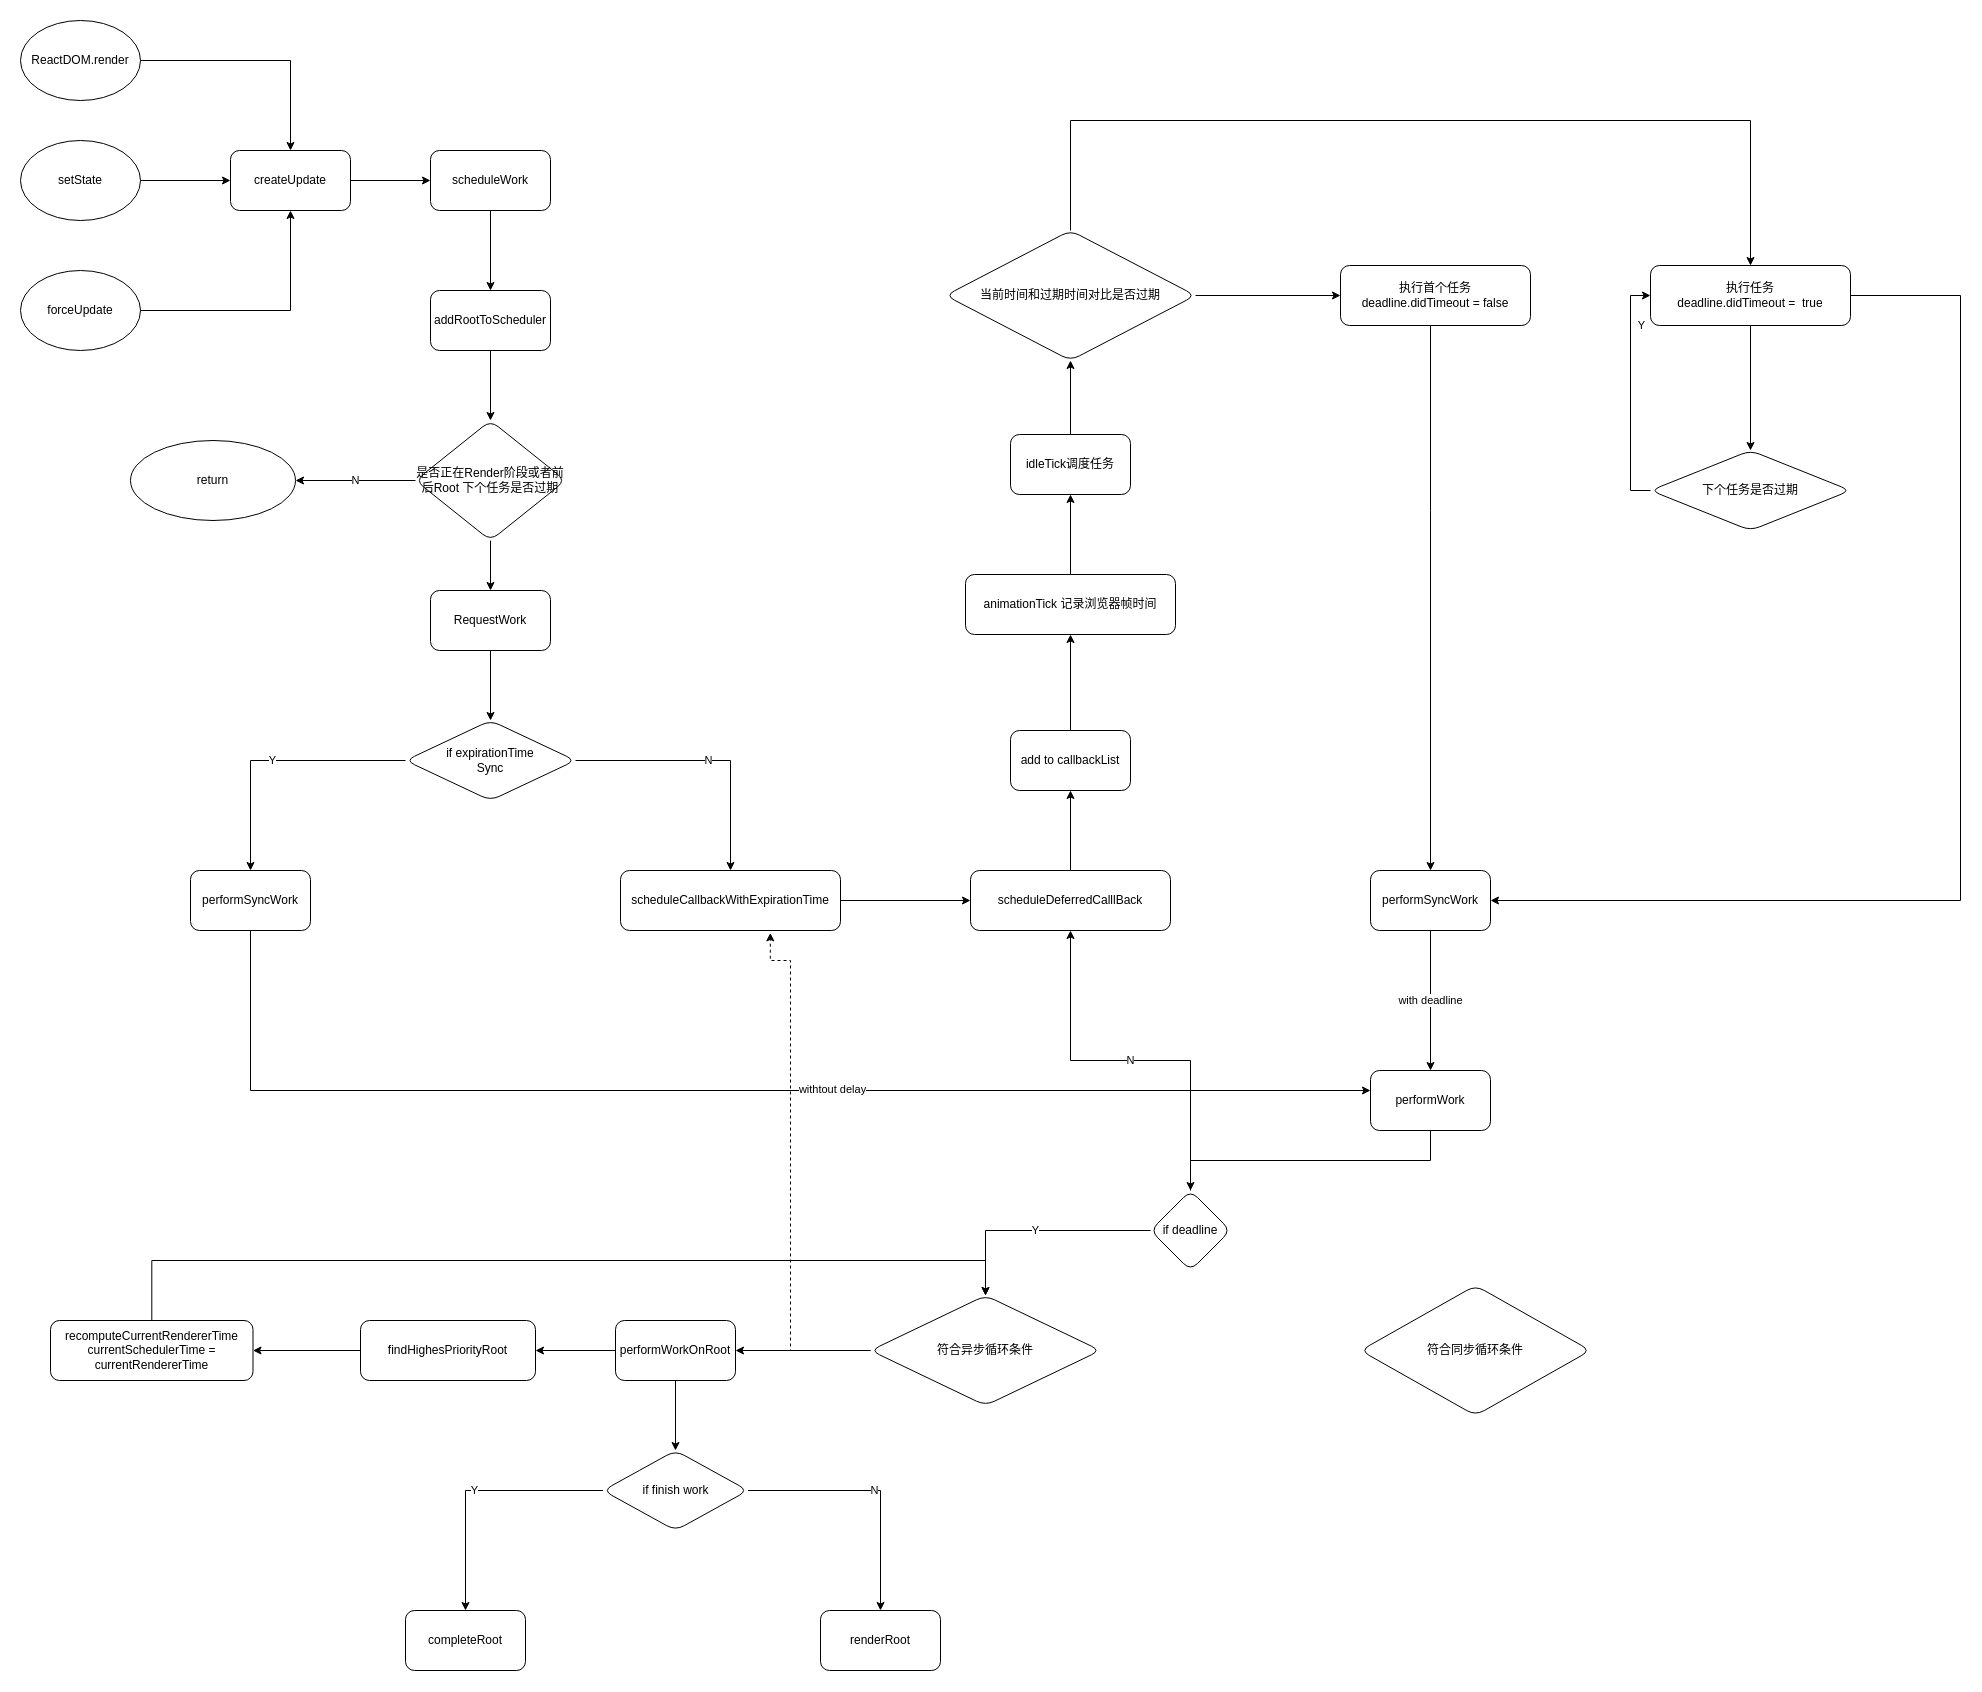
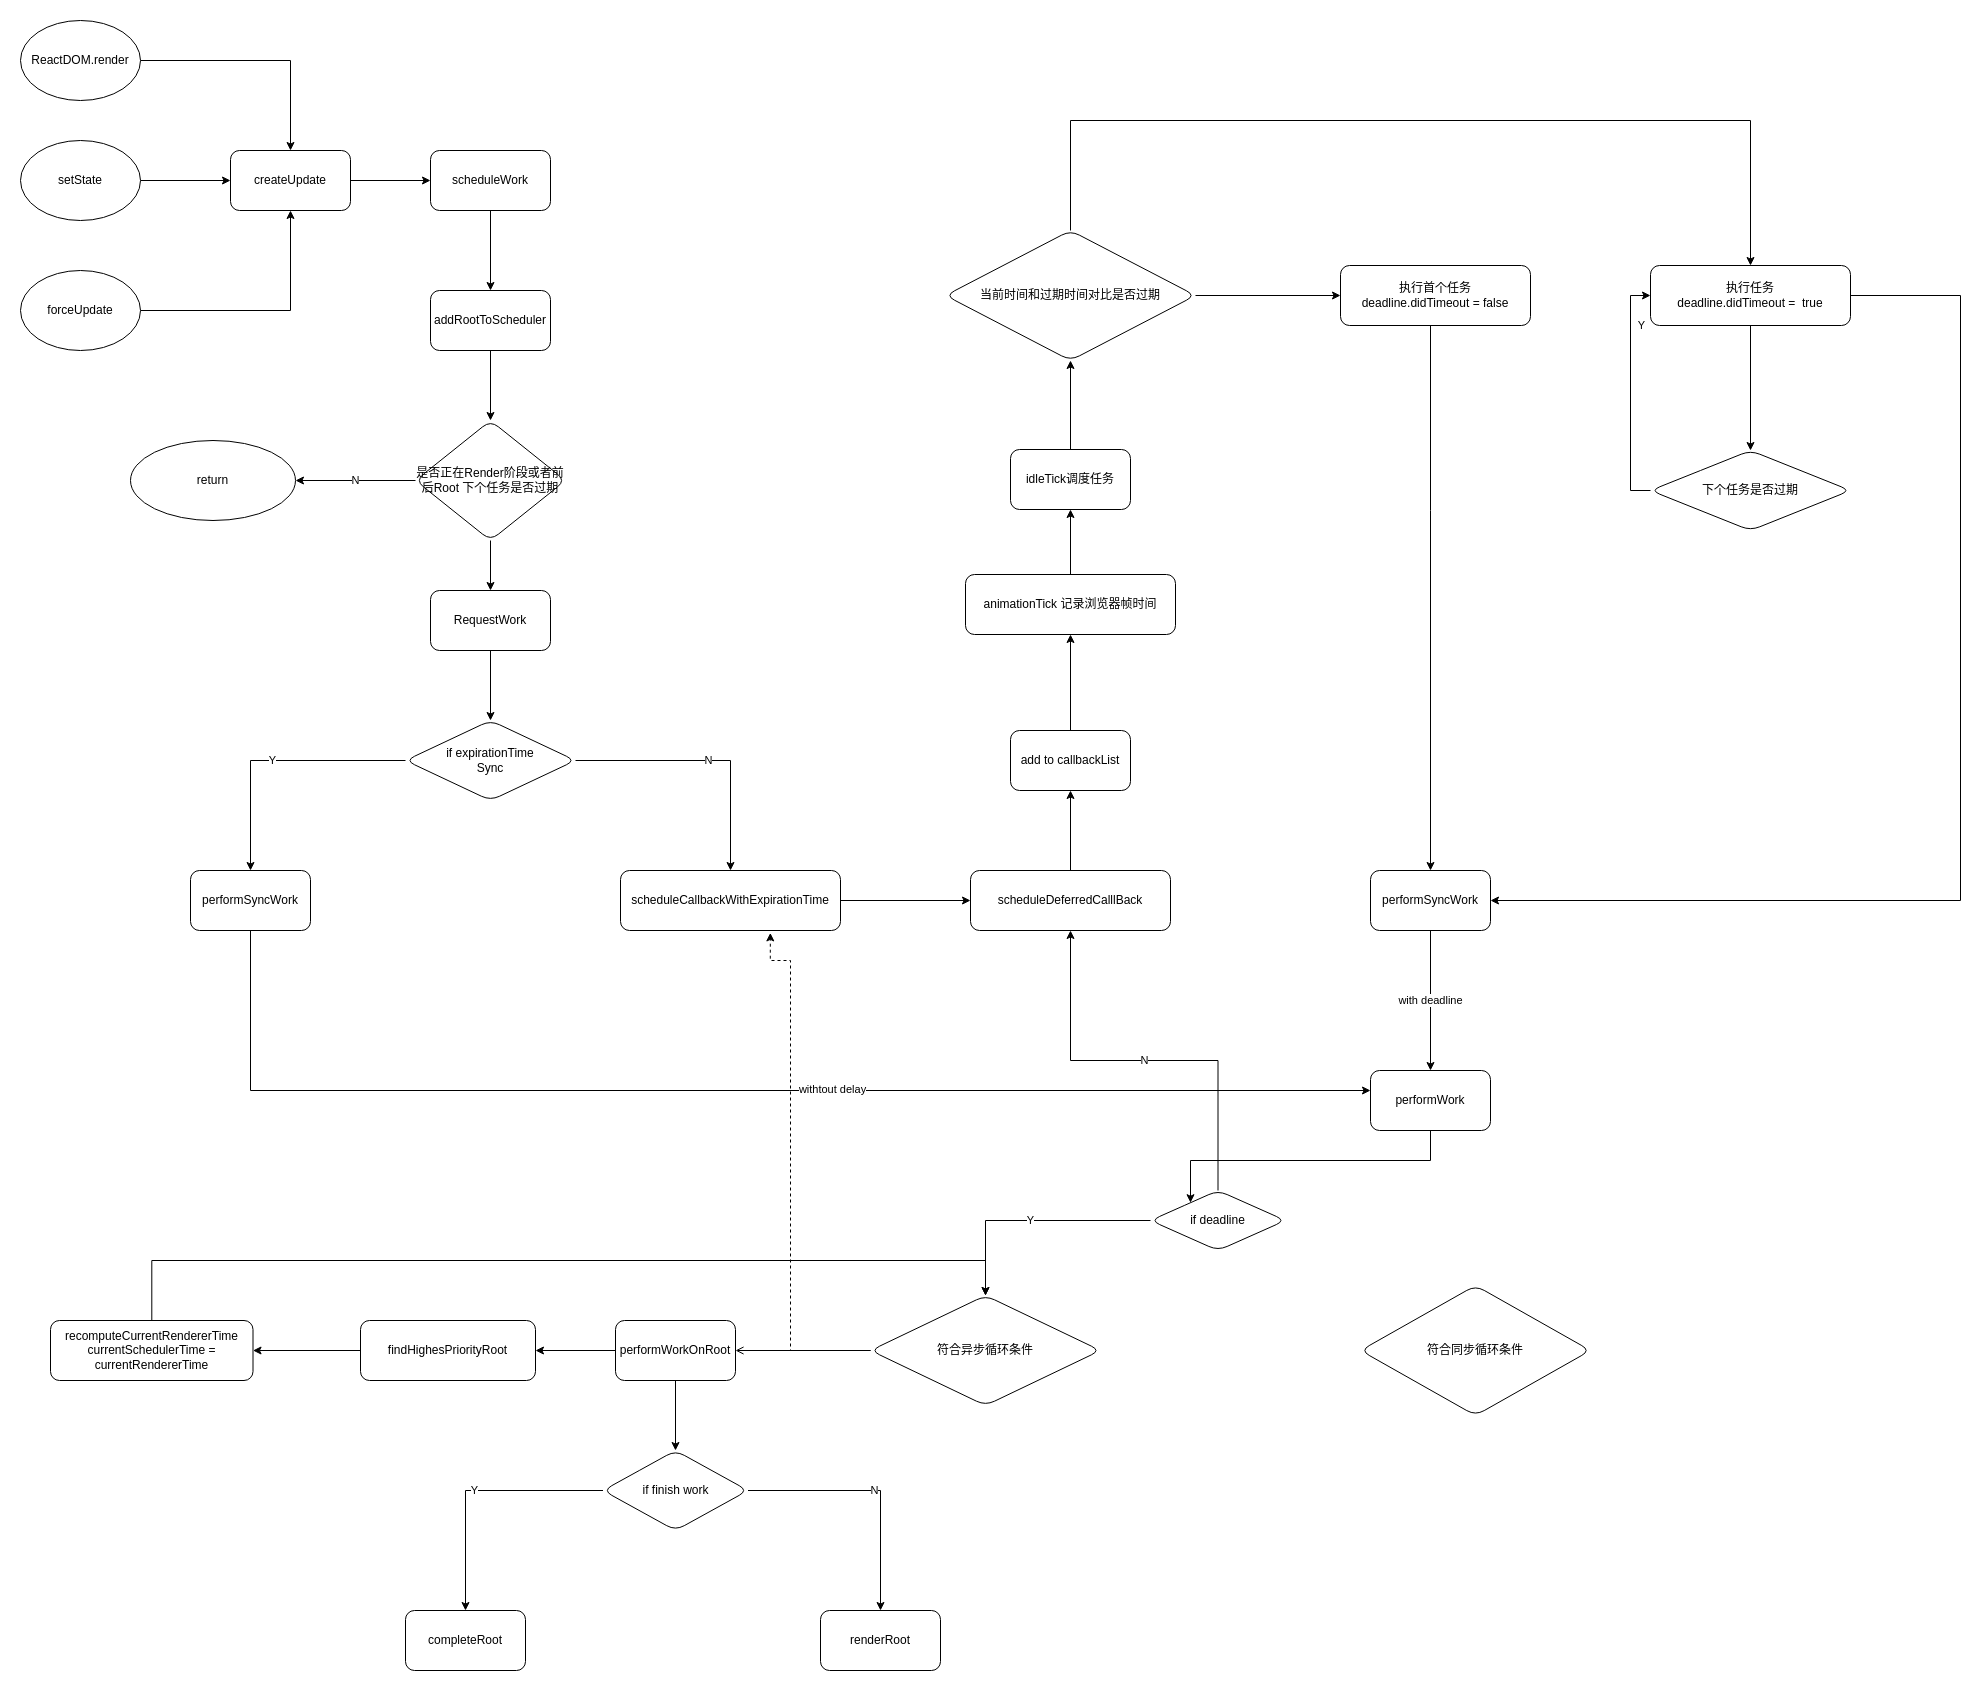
- <mxCell id="37" value="idleTick调度任务" style="whiteSpace=wrap;html=1;rounded=1;" vertex="1" parent="1"><mxGeometry x="1010" y="434" width="120" height="60" as="geometry" /></mxCell>
+ <mxCell id="37" value="idleTick调度任务" style="whiteSpace=wrap;html=1;rounded=1;" vertex="1" parent="1"><mxGeometry x="1010" y="449" width="120" height="60" as="geometry" /></mxCell>
- <mxCell id="53" value="if deadline" style="rhombus;whiteSpace=wrap;html=1;rounded=1;" vertex="1" parent="1"><mxGeometry x="1150" y="1190" width="80" height="80" as="geometry" /></mxCell>
+ <mxCell id="53" value="if deadline" style="rhombus;whiteSpace=wrap;html=1;rounded=1;" vertex="1" parent="1"><mxGeometry x="1150" y="1190" width="135" height="60" as="geometry" /></mxCell>
- <mxCell id="55" value="" style="edgeStyle=orthogonalEdgeStyle;rounded=0;orthogonalLoop=1;jettySize=auto;html=1;" edge="1" parent="1" source="57" target="60"><mxGeometry relative="1" as="geometry" /></mxCell>
+ <mxCell id="55" value="" style="edgeStyle=orthogonalEdgeStyle;rounded=0;orthogonalLoop=1;jettySize=auto;html=1;endArrow=open;" edge="1" parent="1" source="57" target="60"><mxGeometry relative="1" as="geometry" /></mxCell>
